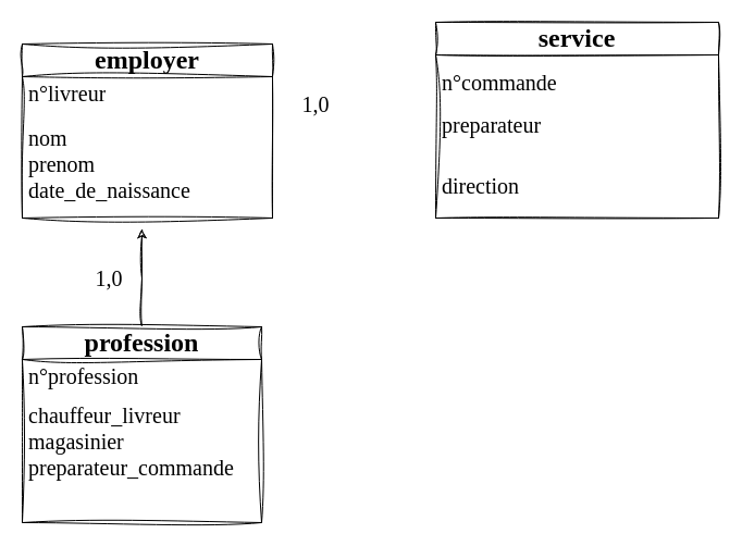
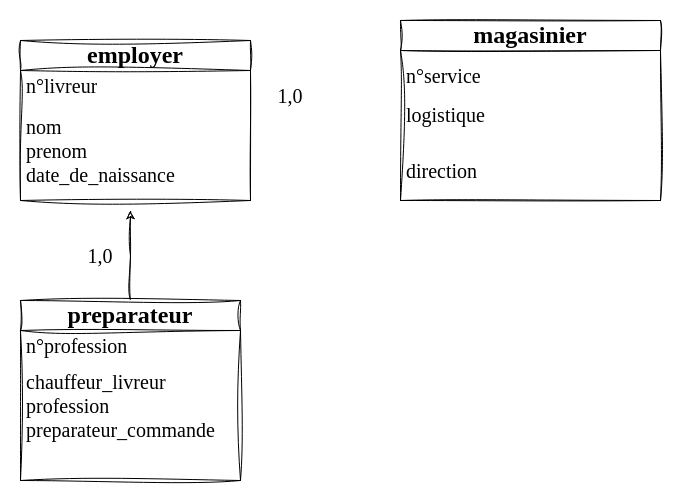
- <mxCell id="10" value="&lt;b&gt;&lt;font style=&quot;font-size: 24px;&quot;&gt;service&lt;/font&gt;&lt;/b&gt;" style="swimlane;fontStyle=0;childLayout=stackLayout;horizontal=1;startSize=30;horizontalStack=0;resizeParent=1;resizeParentMax=0;resizeLast=0;collapsible=1;marginBottom=0;whiteSpace=wrap;html=1;sketch=1;hachureGap=4;jiggle=2;curveFitting=1;fontFamily=Architects Daughter;fontSource=https%3A%2F%2Ffonts.googleapis.com%2Fcss%3Ffamily%3DArchitects%2BDaughter;fontSize=20;" vertex="1" parent="1"><mxGeometry x="400" y="20" width="260" height="180" as="geometry" /></mxCell>
+ <mxCell id="10" value="&lt;b&gt;&lt;font style=&quot;font-size: 24px;&quot;&gt;magasinier&lt;/font&gt;&lt;/b&gt;" style="swimlane;fontStyle=0;childLayout=stackLayout;horizontal=1;startSize=30;horizontalStack=0;resizeParent=1;resizeParentMax=0;resizeLast=0;collapsible=1;marginBottom=0;whiteSpace=wrap;html=1;sketch=1;hachureGap=4;jiggle=2;curveFitting=1;fontFamily=Architects Daughter;fontSource=https%3A%2F%2Ffonts.googleapis.com%2Fcss%3Ffamily%3DArchitects%2BDaughter;fontSize=20;" vertex="1" parent="1"><mxGeometry x="400" y="20" width="260" height="180" as="geometry" /></mxCell>
- <mxCell id="11" value="n°commande" style="text;strokeColor=none;fillColor=none;align=left;verticalAlign=middle;spacingLeft=4;spacingRight=4;overflow=hidden;points=[[0,0.5],[1,0.5]];portConstraint=eastwest;rotatable=0;whiteSpace=wrap;html=1;fontSize=20;fontFamily=Architects Daughter;" vertex="1" parent="10"><mxGeometry y="30" width="260" height="50" as="geometry" /></mxCell>
+ <mxCell id="11" value="n°service" style="text;strokeColor=none;fillColor=none;align=left;verticalAlign=middle;spacingLeft=4;spacingRight=4;overflow=hidden;points=[[0,0.5],[1,0.5]];portConstraint=eastwest;rotatable=0;whiteSpace=wrap;html=1;fontSize=20;fontFamily=Architects Daughter;" vertex="1" parent="10"><mxGeometry y="30" width="260" height="50" as="geometry" /></mxCell>
- <mxCell id="12" value="preparateur&lt;br style=&quot;border-color: var(--border-color); text-align: center;&quot;&gt;&lt;br style=&quot;border-color: var(--border-color); text-align: center;&quot;&gt;&lt;span style=&quot;text-align: center;&quot;&gt;direction&lt;/span&gt;" style="text;strokeColor=none;fillColor=none;align=left;verticalAlign=middle;spacingLeft=4;spacingRight=4;overflow=hidden;points=[[0,0.5],[1,0.5]];portConstraint=eastwest;rotatable=0;whiteSpace=wrap;html=1;fontSize=20;fontFamily=Architects Daughter;" vertex="1" parent="10"><mxGeometry y="80" width="260" height="40" as="geometry" /></mxCell>
+ <mxCell id="12" value="logistique&lt;br style=&quot;border-color: var(--border-color); text-align: center;&quot;&gt;&lt;br style=&quot;border-color: var(--border-color); text-align: center;&quot;&gt;&lt;span style=&quot;text-align: center;&quot;&gt;direction&lt;/span&gt;" style="text;strokeColor=none;fillColor=none;align=left;verticalAlign=middle;spacingLeft=4;spacingRight=4;overflow=hidden;points=[[0,0.5],[1,0.5]];portConstraint=eastwest;rotatable=0;whiteSpace=wrap;html=1;fontSize=20;fontFamily=Architects Daughter;" vertex="1" parent="10"><mxGeometry y="80" width="260" height="40" as="geometry" /></mxCell>
- <mxCell id="6" value="&lt;b&gt;&lt;font style=&quot;font-size: 24px;&quot;&gt;profession&lt;/font&gt;&lt;/b&gt;" style="swimlane;fontStyle=0;childLayout=stackLayout;horizontal=1;startSize=30;horizontalStack=0;resizeParent=1;resizeParentMax=0;resizeLast=0;collapsible=1;marginBottom=0;whiteSpace=wrap;html=1;sketch=1;hachureGap=4;jiggle=2;curveFitting=1;fontFamily=Architects Daughter;fontSource=https%3A%2F%2Ffonts.googleapis.com%2Fcss%3Ffamily%3DArchitects%2BDaughter;fontSize=20;" vertex="1" parent="1"><mxGeometry x="20" y="300" width="220" height="180" as="geometry" /></mxCell>
+ <mxCell id="6" value="&lt;b&gt;&lt;font style=&quot;font-size: 24px;&quot;&gt;preparateur&lt;/font&gt;&lt;/b&gt;" style="swimlane;fontStyle=0;childLayout=stackLayout;horizontal=1;startSize=30;horizontalStack=0;resizeParent=1;resizeParentMax=0;resizeLast=0;collapsible=1;marginBottom=0;whiteSpace=wrap;html=1;sketch=1;hachureGap=4;jiggle=2;curveFitting=1;fontFamily=Architects Daughter;fontSource=https%3A%2F%2Ffonts.googleapis.com%2Fcss%3Ffamily%3DArchitects%2BDaughter;fontSize=20;" vertex="1" parent="1"><mxGeometry x="20" y="300" width="220" height="180" as="geometry" /></mxCell>
- <mxCell id="8" value="chauffeur_livreur&lt;br&gt;magasinier&lt;br&gt;preparateur_commande" style="text;strokeColor=none;fillColor=none;align=left;verticalAlign=middle;spacingLeft=4;spacingRight=4;overflow=hidden;points=[[0,0.5],[1,0.5]];portConstraint=eastwest;rotatable=0;whiteSpace=wrap;html=1;fontSize=20;fontFamily=Architects Daughter;" vertex="1" parent="6"><mxGeometry y="60" width="220" height="90" as="geometry" /></mxCell>
+ <mxCell id="8" value="chauffeur_livreur&lt;br&gt;profession&lt;br&gt;preparateur_commande" style="text;strokeColor=none;fillColor=none;align=left;verticalAlign=middle;spacingLeft=4;spacingRight=4;overflow=hidden;points=[[0,0.5],[1,0.5]];portConstraint=eastwest;rotatable=0;whiteSpace=wrap;html=1;fontSize=20;fontFamily=Architects Daughter;" vertex="1" parent="6"><mxGeometry y="60" width="220" height="90" as="geometry" /></mxCell>
